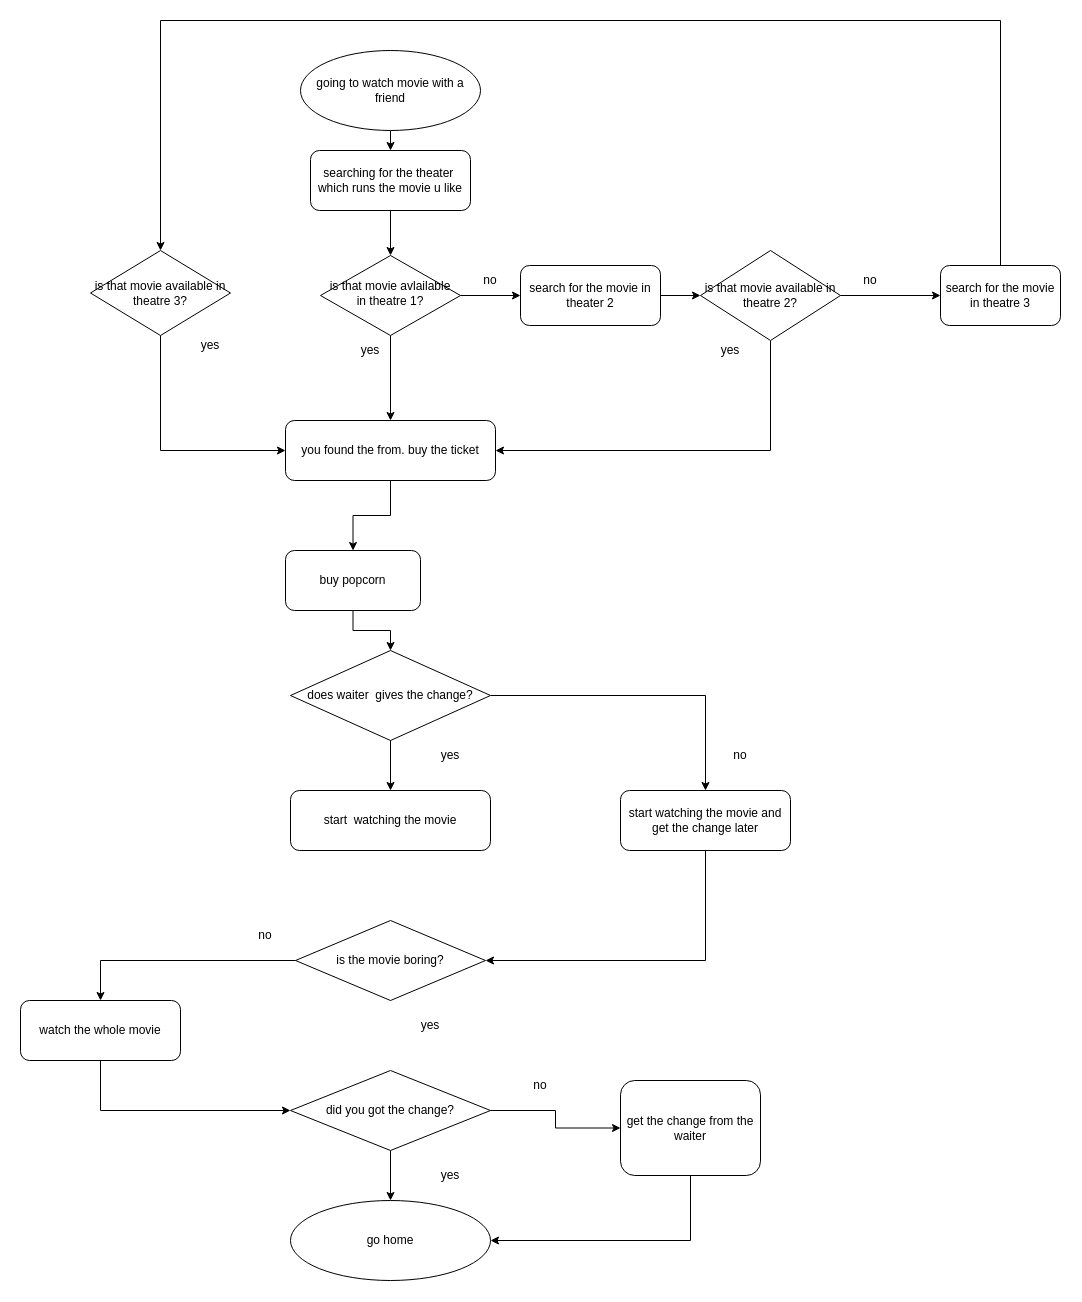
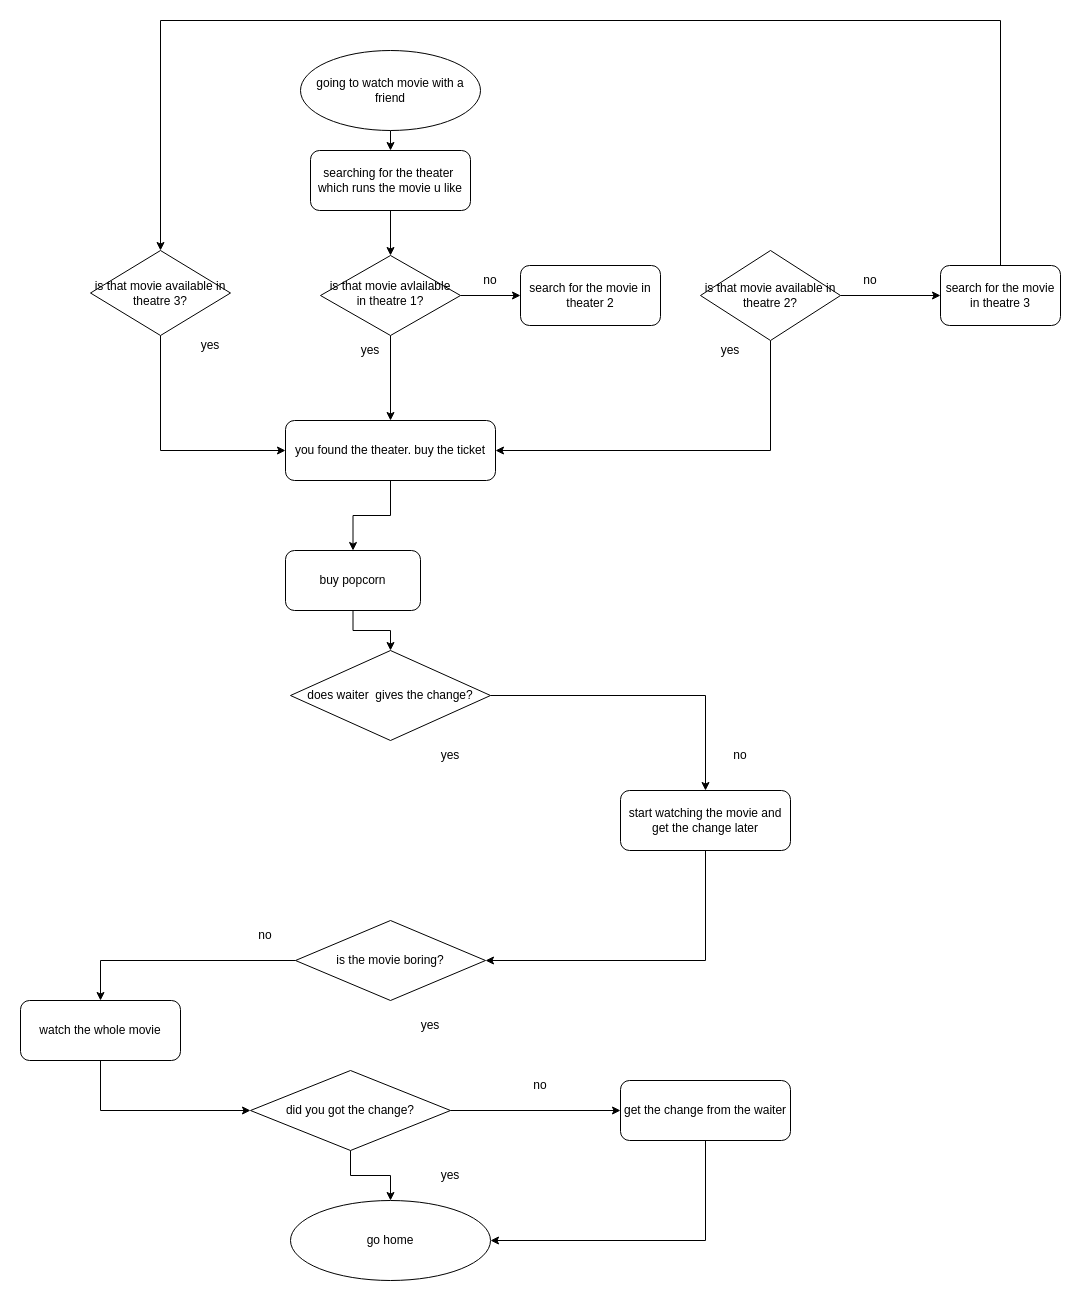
- <mxCell id="9" style="edgeStyle=orthogonalEdgeStyle;rounded=0;orthogonalLoop=1;jettySize=auto;html=1;exitX=1;exitY=0.5;exitDx=0;exitDy=0;entryX=0;entryY=0.5;entryDx=0;entryDy=0;" parent="1" source="10" target="13" edge="1"><mxGeometry relative="1" as="geometry" /></mxCell>
- <mxCell id="22" value="you found the from. buy the ticket" style="rounded=1;whiteSpace=wrap;html=1;" parent="1" vertex="1"><mxGeometry x="285" y="420" width="210" height="60" as="geometry" /></mxCell>
+ <mxCell id="22" value="you found the theater. buy the ticket" style="rounded=1;whiteSpace=wrap;html=1;" parent="1" vertex="1"><mxGeometry x="285" y="420" width="210" height="60" as="geometry" /></mxCell>
- <mxCell id="27" style="edgeStyle=orthogonalEdgeStyle;rounded=0;orthogonalLoop=1;jettySize=auto;html=1;exitX=0.5;exitY=1;exitDx=0;exitDy=0;entryX=0.5;entryY=0;entryDx=0;entryDy=0;" parent="1" source="29" target="30" edge="1"><mxGeometry relative="1" as="geometry" /></mxCell>
- <mxCell id="30" value="start&amp;nbsp; watching the movie" style="rounded=1;whiteSpace=wrap;html=1;" parent="1" vertex="1"><mxGeometry x="290" y="790" width="200" height="60" as="geometry" /></mxCell>
- <mxCell id="39" value="did you got the change?" style="rhombus;whiteSpace=wrap;html=1;" parent="1" vertex="1"><mxGeometry x="290" y="1070" width="200" height="80" as="geometry" /></mxCell>
+ <mxCell id="39" value="did you got the change?" style="rhombus;whiteSpace=wrap;html=1;" parent="1" vertex="1"><mxGeometry x="250" y="1070" width="200" height="80" as="geometry" /></mxCell>
- <mxCell id="44" value="get the change from the waiter" style="rounded=1;whiteSpace=wrap;html=1;" parent="1" vertex="1"><mxGeometry x="620" y="1080" width="140" height="95" as="geometry" /></mxCell>
+ <mxCell id="44" value="get the change from the waiter" style="rounded=1;whiteSpace=wrap;html=1;" parent="1" vertex="1"><mxGeometry x="620" y="1080" width="170" height="60" as="geometry" /></mxCell>
